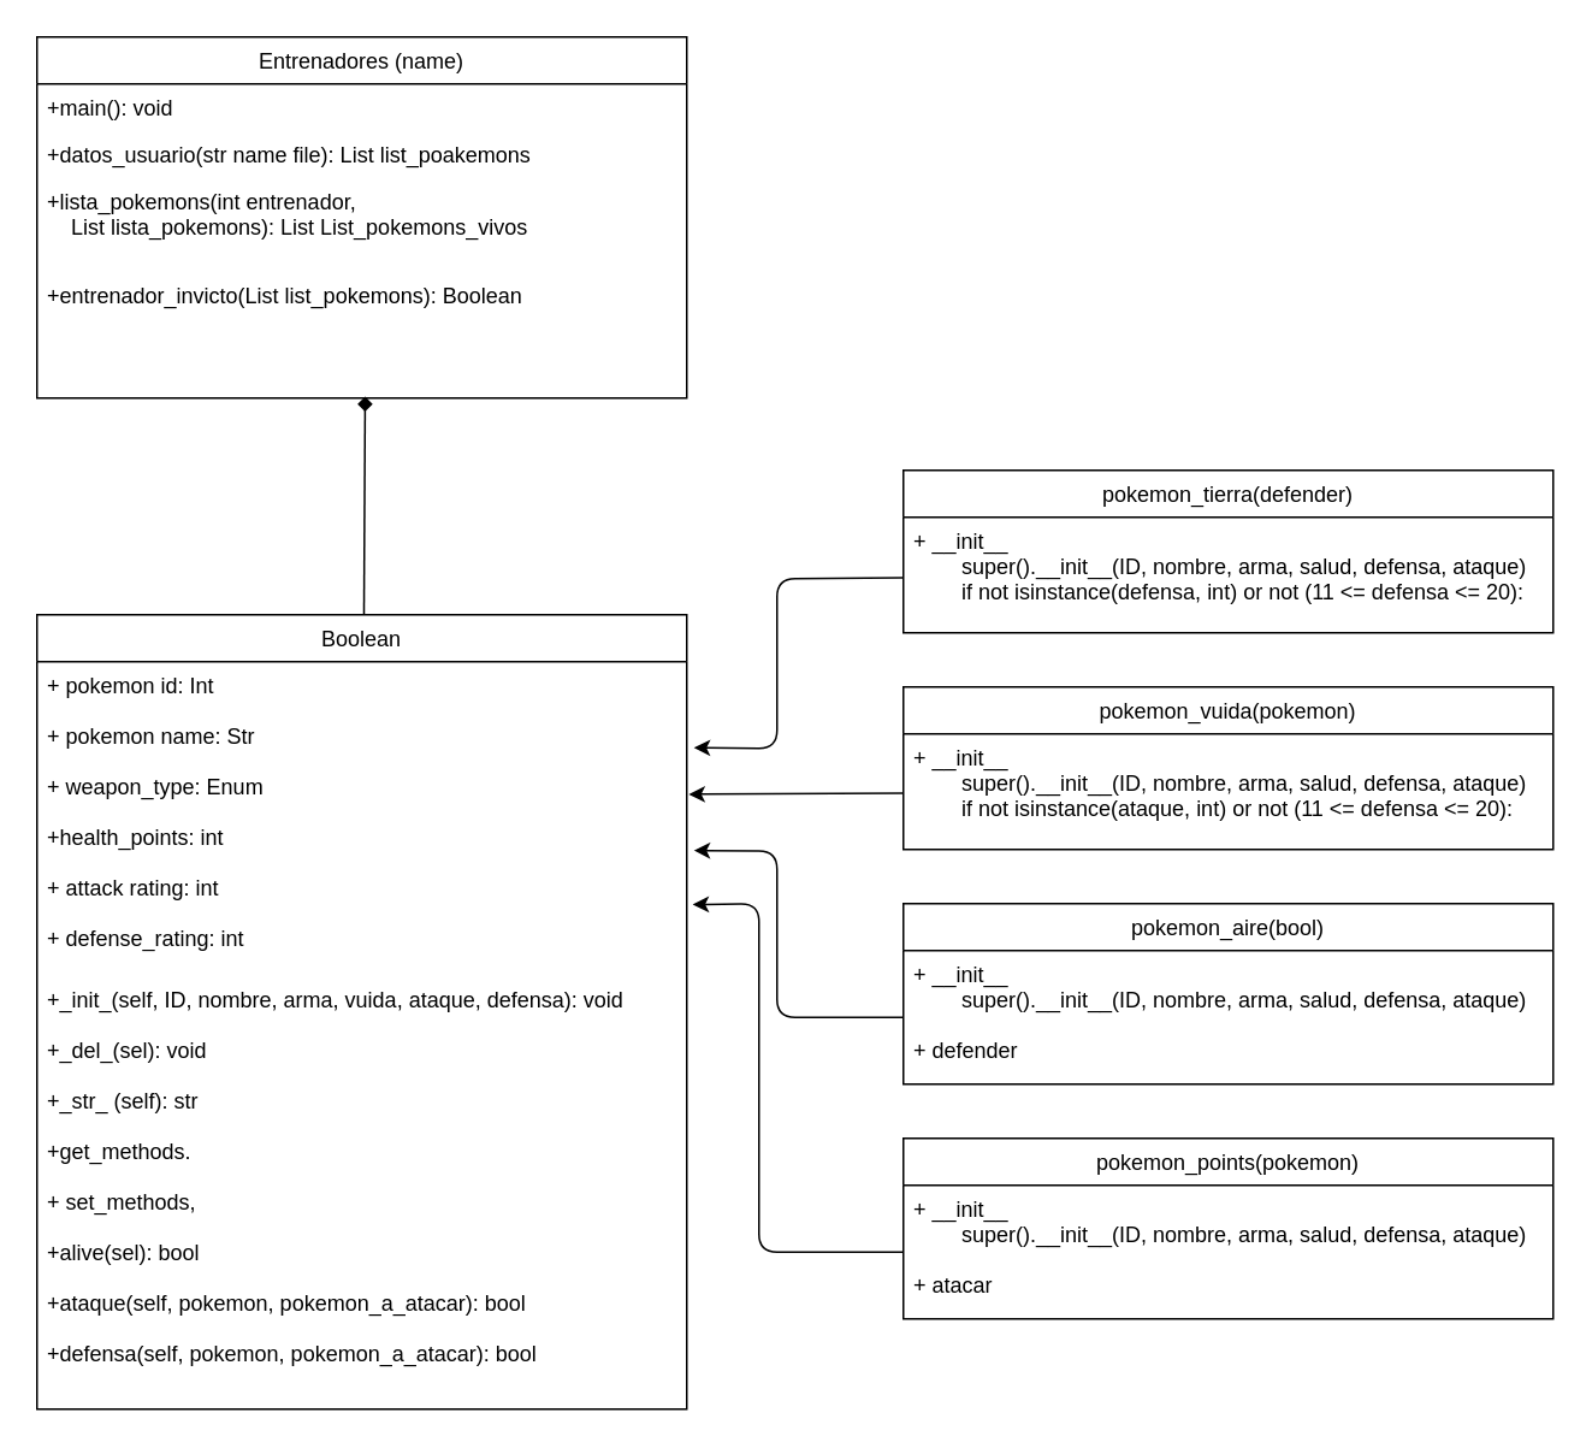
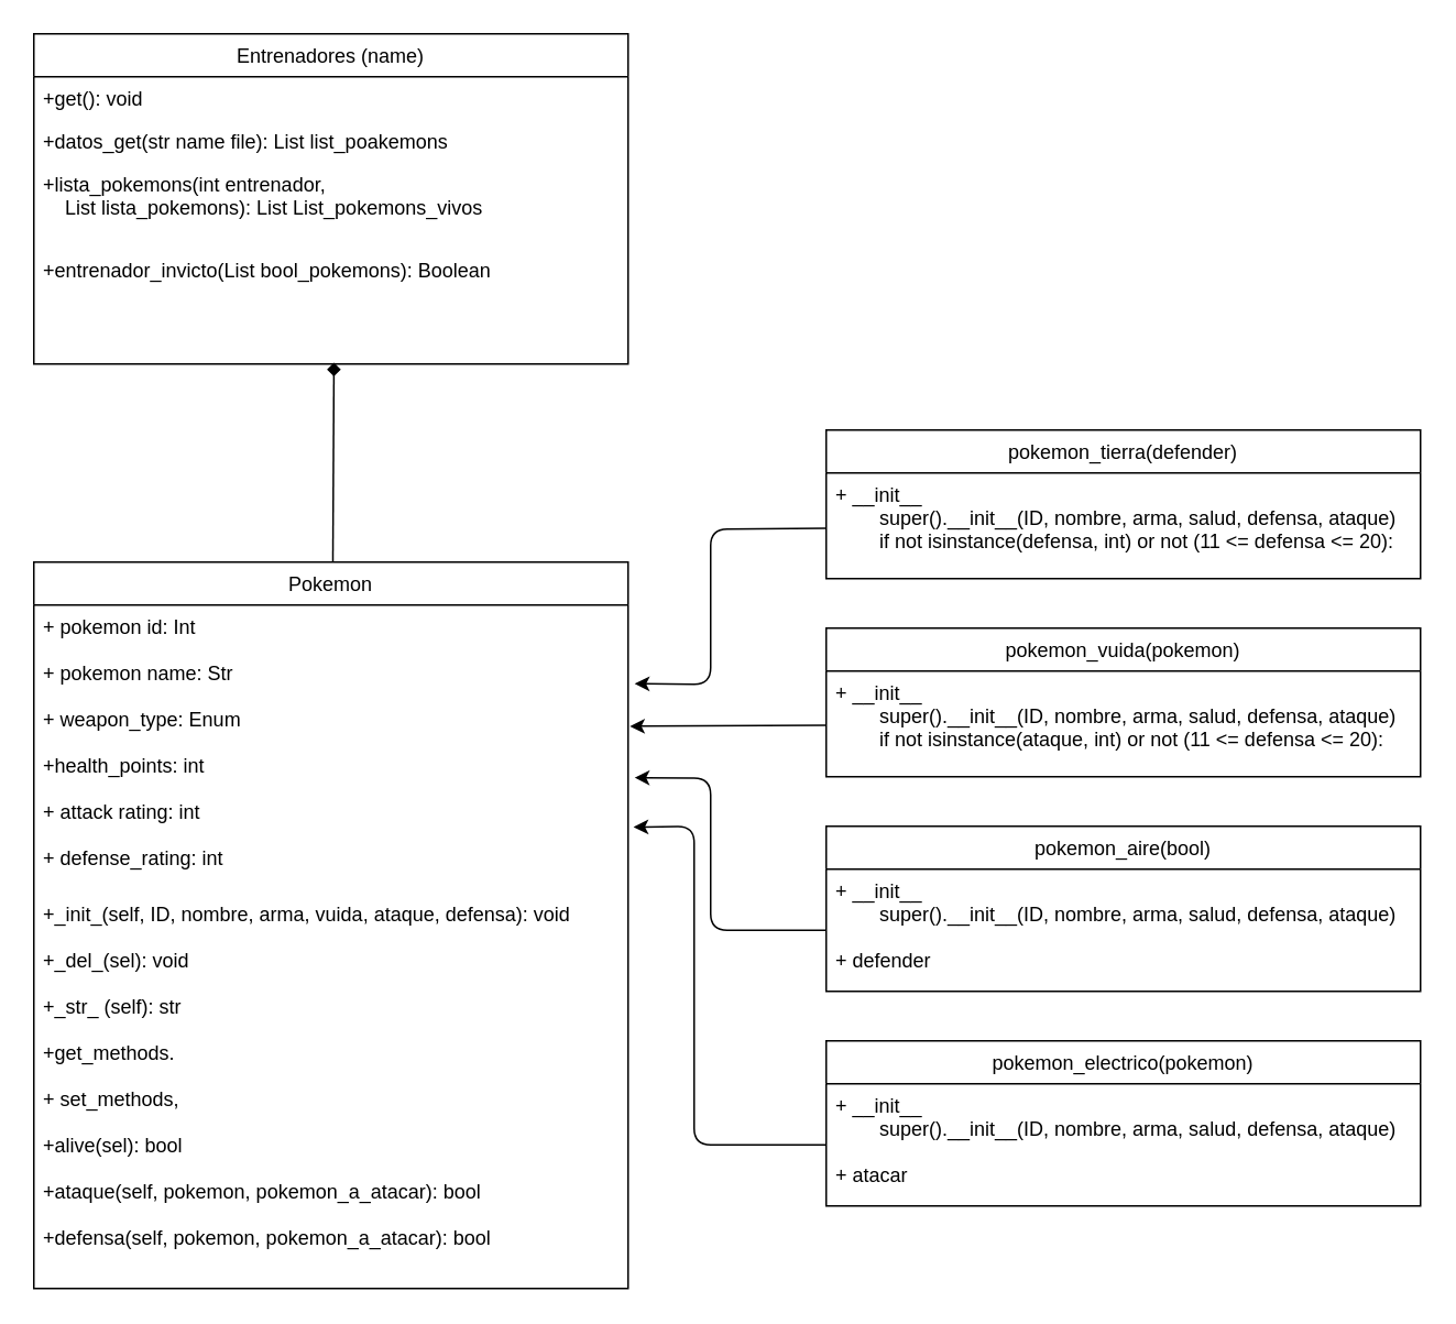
- <mxCell id="3" value="+main(): void" style="text;strokeColor=none;fillColor=none;align=left;verticalAlign=top;spacingLeft=4;spacingRight=4;overflow=hidden;rotatable=0;points=[[0,0.5],[1,0.5]];portConstraint=eastwest;" vertex="1" parent="2"><mxGeometry y="26" width="360" height="26" as="geometry" /></mxCell>
+ <mxCell id="3" value="+get(): void" style="text;strokeColor=none;fillColor=none;align=left;verticalAlign=top;spacingLeft=4;spacingRight=4;overflow=hidden;rotatable=0;points=[[0,0.5],[1,0.5]];portConstraint=eastwest;" vertex="1" parent="2"><mxGeometry y="26" width="360" height="26" as="geometry" /></mxCell>
- <mxCell id="4" value="+datos_usuario(str name file): List list_poakemons" style="text;strokeColor=none;fillColor=none;align=left;verticalAlign=top;spacingLeft=4;spacingRight=4;overflow=hidden;rotatable=0;points=[[0,0.5],[1,0.5]];portConstraint=eastwest;" vertex="1" parent="2"><mxGeometry y="52" width="360" height="26" as="geometry" /></mxCell>
+ <mxCell id="4" value="+datos_get(str name file): List list_poakemons" style="text;strokeColor=none;fillColor=none;align=left;verticalAlign=top;spacingLeft=4;spacingRight=4;overflow=hidden;rotatable=0;points=[[0,0.5],[1,0.5]];portConstraint=eastwest;" vertex="1" parent="2"><mxGeometry y="52" width="360" height="26" as="geometry" /></mxCell>
- <mxCell id="6" value="+entrenador_invicto(List list_pokemons): Boolean&#10;&#10;" style="text;strokeColor=none;fillColor=none;align=left;verticalAlign=top;spacingLeft=4;spacingRight=4;overflow=hidden;rotatable=0;points=[[0,0.5],[1,0.5]];portConstraint=eastwest;" vertex="1" parent="2"><mxGeometry y="130" width="360" height="70" as="geometry" /></mxCell>
+ <mxCell id="6" value="+entrenador_invicto(List bool_pokemons): Boolean&#10;&#10;" style="text;strokeColor=none;fillColor=none;align=left;verticalAlign=top;spacingLeft=4;spacingRight=4;overflow=hidden;rotatable=0;points=[[0,0.5],[1,0.5]];portConstraint=eastwest;" vertex="1" parent="2"><mxGeometry y="130" width="360" height="70" as="geometry" /></mxCell>
- <mxCell id="8" value="Boolean" style="swimlane;fontStyle=0;childLayout=stackLayout;horizontal=1;startSize=26;fillColor=none;horizontalStack=0;resizeParent=1;resizeParentMax=0;resizeLast=0;collapsible=1;marginBottom=0;" vertex="1" parent="1"><mxGeometry x="20" y="340" width="360" height="440" as="geometry" /></mxCell>
+ <mxCell id="8" value="Pokemon" style="swimlane;fontStyle=0;childLayout=stackLayout;horizontal=1;startSize=26;fillColor=none;horizontalStack=0;resizeParent=1;resizeParentMax=0;resizeLast=0;collapsible=1;marginBottom=0;" vertex="1" parent="1"><mxGeometry x="20" y="340" width="360" height="440" as="geometry" /></mxCell>
- <mxCell id="17" value="pokemon_points(pokemon)" style="swimlane;fontStyle=0;childLayout=stackLayout;horizontal=1;startSize=26;fillColor=none;horizontalStack=0;resizeParent=1;resizeParentMax=0;resizeLast=0;collapsible=1;marginBottom=0;" vertex="1" parent="1"><mxGeometry x="500" y="630" width="360" height="100" as="geometry" /></mxCell>
+ <mxCell id="17" value="pokemon_electrico(pokemon)" style="swimlane;fontStyle=0;childLayout=stackLayout;horizontal=1;startSize=26;fillColor=none;horizontalStack=0;resizeParent=1;resizeParentMax=0;resizeLast=0;collapsible=1;marginBottom=0;" vertex="1" parent="1"><mxGeometry x="500" y="630" width="360" height="100" as="geometry" /></mxCell>
